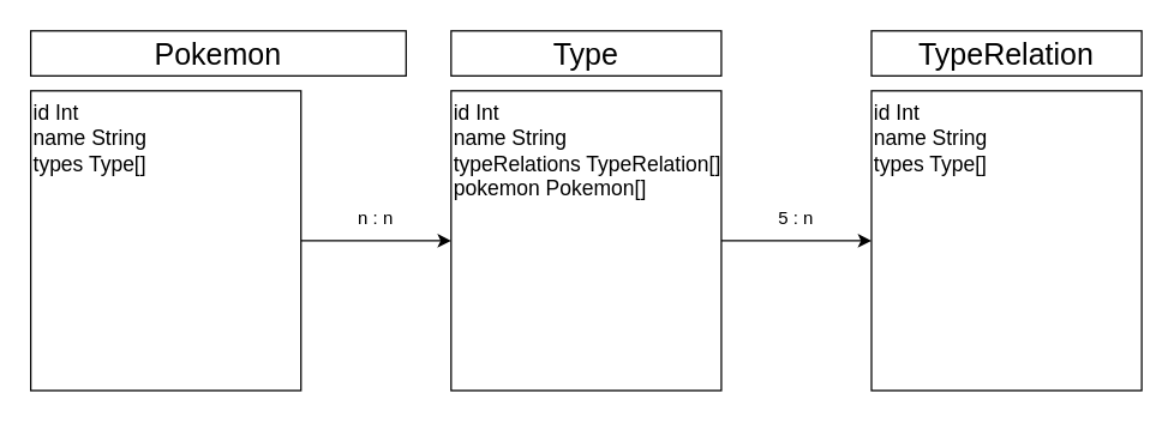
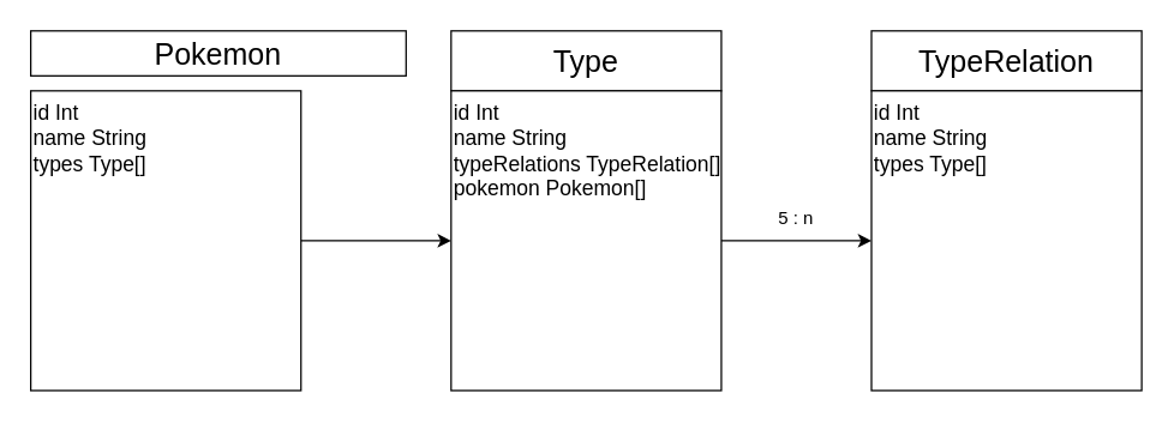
- <mxCell id="5" value="&lt;font style=&quot;font-size: 20px;&quot;&gt;Type&lt;br&gt;&lt;/font&gt;" style="rounded=0;whiteSpace=wrap;html=1;" vertex="1" parent="1"><mxGeometry x="300" y="20" width="180" height="30" as="geometry" /></mxCell>
+ <mxCell id="5" value="&lt;font style=&quot;font-size: 20px;&quot;&gt;Type&lt;br&gt;&lt;/font&gt;" style="rounded=0;whiteSpace=wrap;html=1;" vertex="1" parent="1"><mxGeometry x="300" y="20" width="180" height="40" as="geometry" /></mxCell>
- <mxCell id="8" value="&lt;font style=&quot;font-size: 20px;&quot;&gt;TypeRelation&lt;br&gt;&lt;/font&gt;" style="rounded=0;whiteSpace=wrap;html=1;" vertex="1" parent="1"><mxGeometry x="580" y="20" width="180" height="30" as="geometry" /></mxCell>
+ <mxCell id="8" value="&lt;font style=&quot;font-size: 20px;&quot;&gt;TypeRelation&lt;br&gt;&lt;/font&gt;" style="rounded=0;whiteSpace=wrap;html=1;" vertex="1" parent="1"><mxGeometry x="580" y="20" width="180" height="40" as="geometry" /></mxCell>
- <mxCell id="10" value="n : n" style="text;html=1;strokeColor=none;fillColor=none;align=center;verticalAlign=middle;whiteSpace=wrap;rounded=0;" vertex="1" parent="1"><mxGeometry x="220" y="130" width="60" height="30" as="geometry" /></mxCell>
